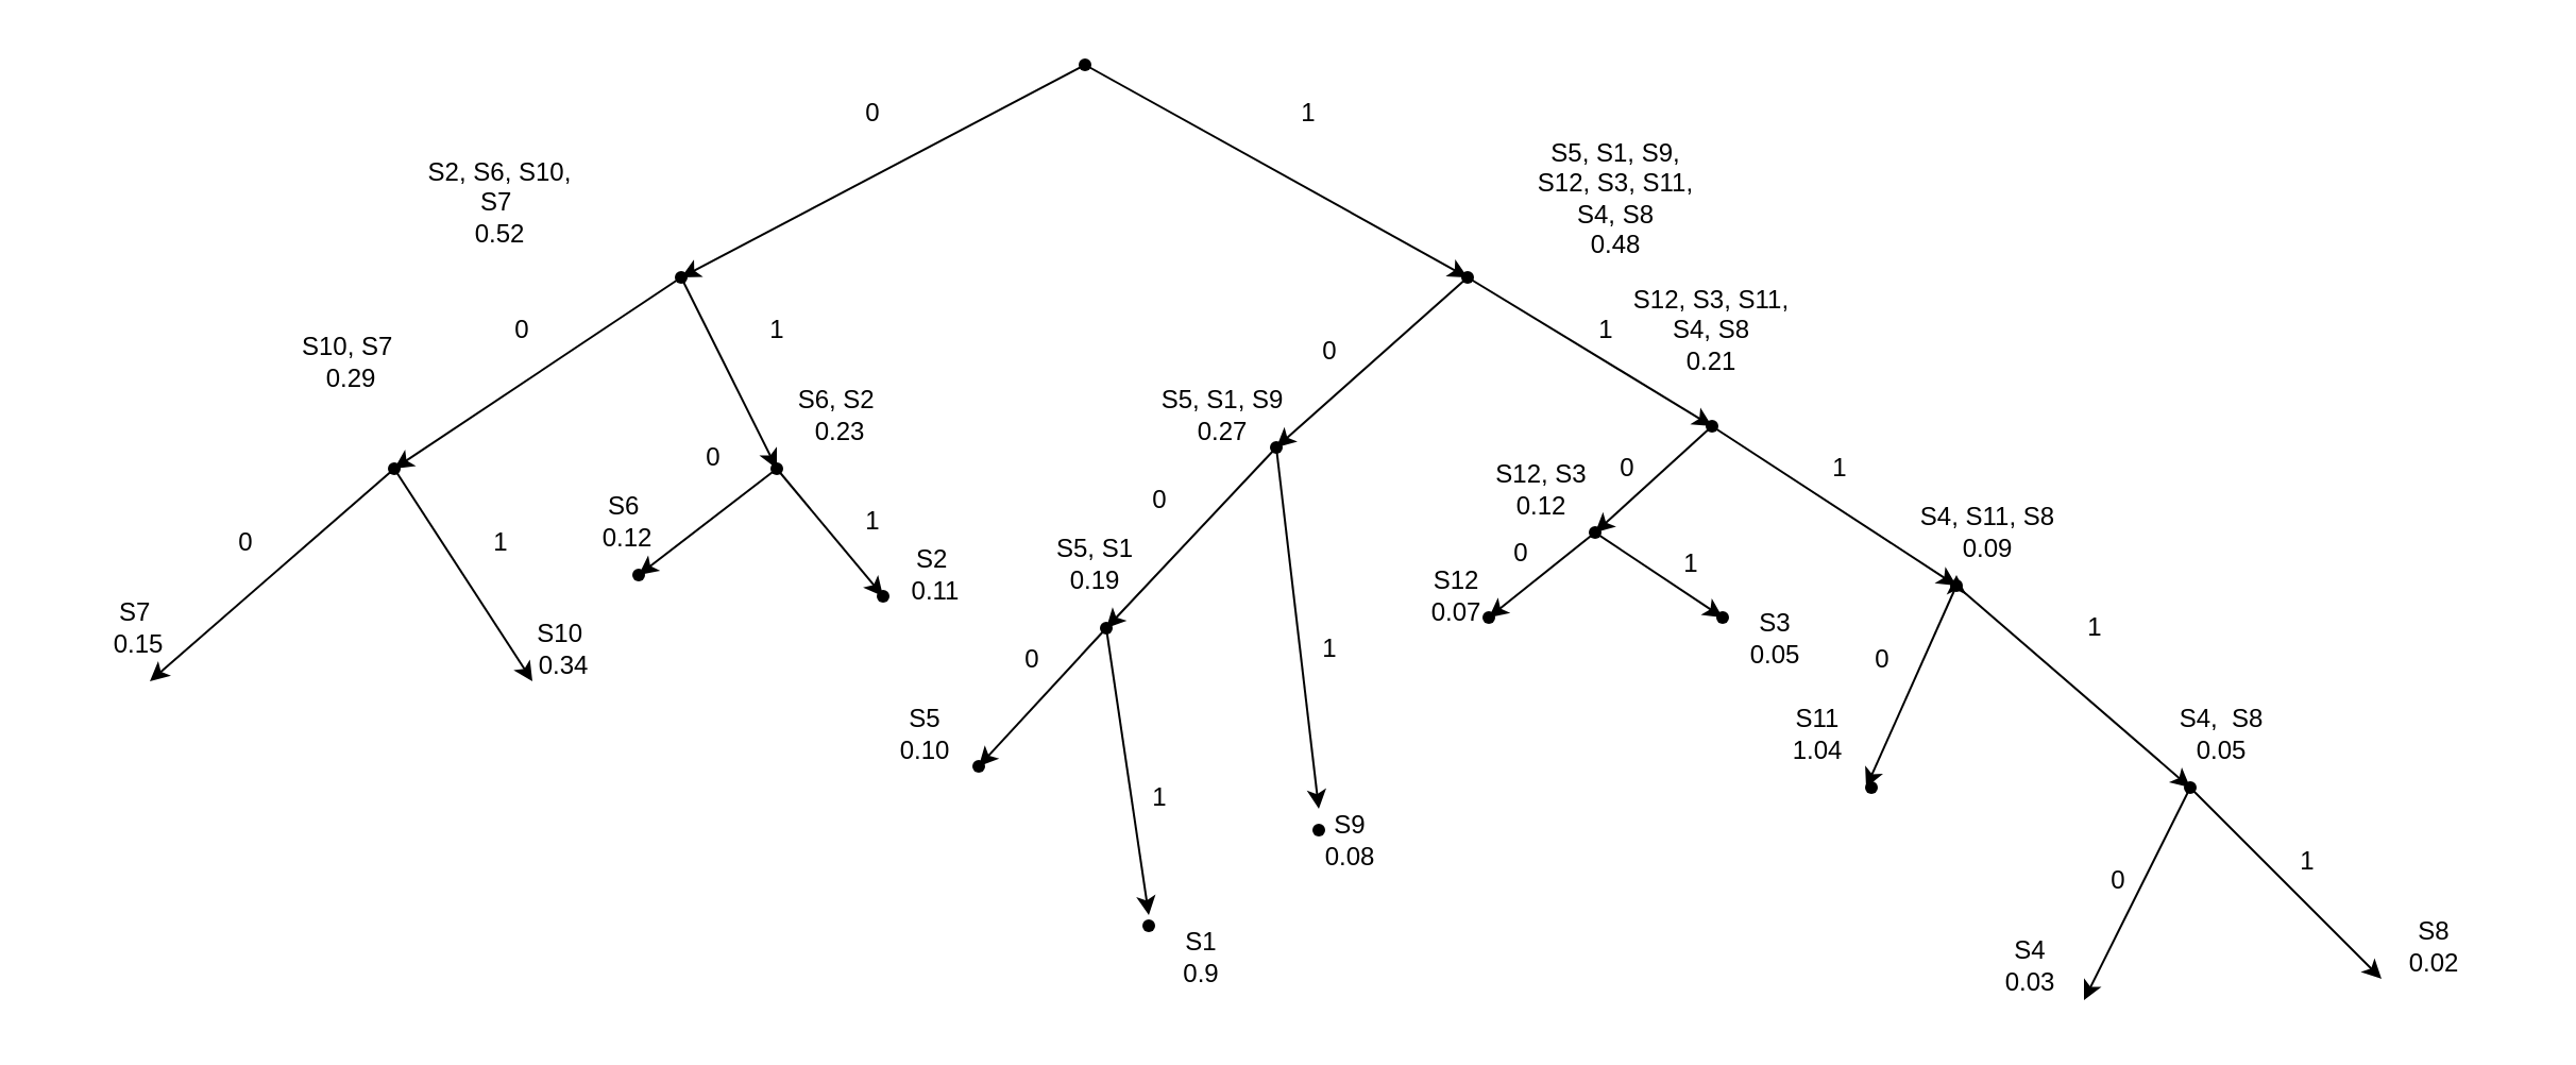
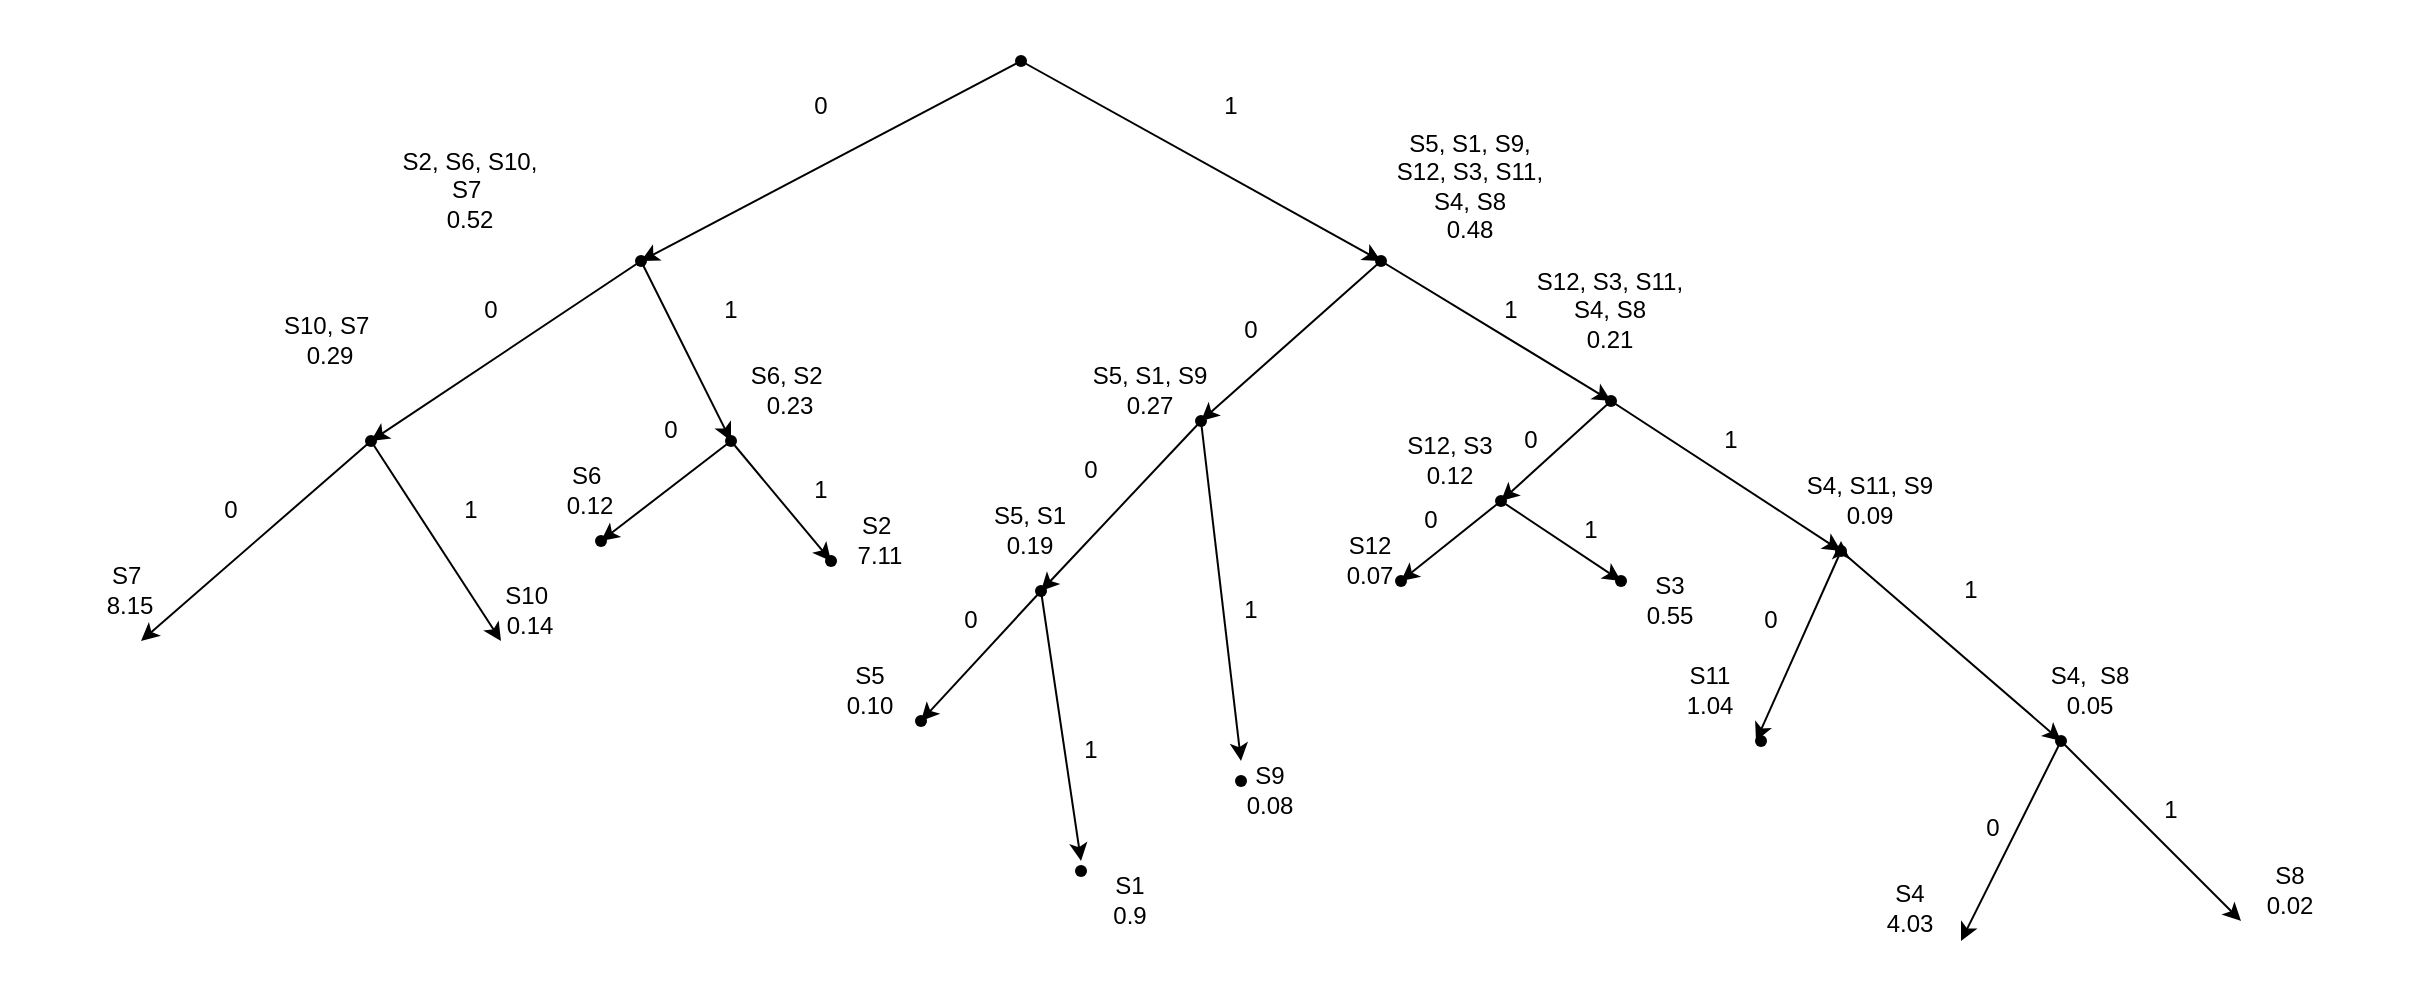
- <mxCell id="10" value="&lt;div&gt;S5, S1, S9, S12, S3, S11, S4, S8&lt;/div&gt;&lt;div&gt;0.48&lt;/div&gt;" style="text;html=1;align=center;verticalAlign=middle;whiteSpace=wrap;rounded=0;" vertex="1" parent="1"><mxGeometry x="715" y="68" width="90" height="50" as="geometry" /></mxCell>
+ <mxCell id="10" value="&lt;div&gt;S5, S1, S9, S12, S3, S11, S4, S8&lt;/div&gt;&lt;div&gt;0.48&lt;/div&gt;" style="text;html=1;align=center;verticalAlign=middle;whiteSpace=wrap;rounded=0;" vertex="1" parent="1"><mxGeometry x="690" y="68" width="90" height="50" as="geometry" /></mxCell>
- <mxCell id="73" value="&lt;div&gt;S4, S11, S8&lt;/div&gt;&lt;div&gt;0.09&lt;/div&gt;" style="text;html=1;align=center;verticalAlign=middle;whiteSpace=wrap;rounded=0;" vertex="1" parent="1"><mxGeometry x="890" y="225" width="90" height="50" as="geometry" /></mxCell>
+ <mxCell id="73" value="&lt;div&gt;S4, S11, S9&lt;/div&gt;&lt;div&gt;0.09&lt;/div&gt;" style="text;html=1;align=center;verticalAlign=middle;whiteSpace=wrap;rounded=0;" vertex="1" parent="1"><mxGeometry x="890" y="225" width="90" height="50" as="geometry" /></mxCell>
- <mxCell id="32" value="&lt;div&gt;S2&amp;nbsp;&lt;/div&gt;&lt;div&gt;0.11&lt;/div&gt;" style="text;html=1;align=center;verticalAlign=middle;whiteSpace=wrap;rounded=0;" vertex="1" parent="1"><mxGeometry x="395" y="245" width="90" height="50" as="geometry" /></mxCell>
+ <mxCell id="32" value="&lt;div&gt;S2&amp;nbsp;&lt;/div&gt;&lt;div&gt;7.11&lt;/div&gt;" style="text;html=1;align=center;verticalAlign=middle;whiteSpace=wrap;rounded=0;" vertex="1" parent="1"><mxGeometry x="395" y="245" width="90" height="50" as="geometry" /></mxCell>
- <mxCell id="20" value="&lt;div&gt;S7&amp;nbsp;&lt;/div&gt;&lt;div&gt;0.15&lt;/div&gt;" style="text;html=1;align=center;verticalAlign=middle;whiteSpace=wrap;rounded=0;" vertex="1" parent="1"><mxGeometry x="20" y="270" width="90" height="50" as="geometry" /></mxCell>
+ <mxCell id="20" value="&lt;div&gt;S7&amp;nbsp;&lt;/div&gt;&lt;div&gt;8.15&lt;/div&gt;" style="text;html=1;align=center;verticalAlign=middle;whiteSpace=wrap;rounded=0;" vertex="1" parent="1"><mxGeometry x="20" y="270" width="90" height="50" as="geometry" /></mxCell>
- <mxCell id="72" value="&lt;div&gt;S3&lt;/div&gt;&lt;div&gt;0.05&lt;/div&gt;" style="text;html=1;align=center;verticalAlign=middle;whiteSpace=wrap;rounded=0;" vertex="1" parent="1"><mxGeometry x="790" y="275" width="90" height="50" as="geometry" /></mxCell>
+ <mxCell id="72" value="&lt;div&gt;S3&lt;/div&gt;&lt;div&gt;0.55&lt;/div&gt;" style="text;html=1;align=center;verticalAlign=middle;whiteSpace=wrap;rounded=0;" vertex="1" parent="1"><mxGeometry x="790" y="275" width="90" height="50" as="geometry" /></mxCell>
- <mxCell id="24" value="&lt;div&gt;S10&amp;nbsp;&lt;/div&gt;&lt;div&gt;0.34&lt;/div&gt;" style="text;html=1;align=center;verticalAlign=middle;whiteSpace=wrap;rounded=0;" vertex="1" parent="1"><mxGeometry x="220" y="280" width="90" height="50" as="geometry" /></mxCell>
+ <mxCell id="24" value="&lt;div&gt;S10&amp;nbsp;&lt;/div&gt;&lt;div&gt;0.14&lt;/div&gt;" style="text;html=1;align=center;verticalAlign=middle;whiteSpace=wrap;rounded=0;" vertex="1" parent="1"><mxGeometry x="220" y="280" width="90" height="50" as="geometry" /></mxCell>
- <mxCell id="88" value="&lt;div&gt;S4&lt;/div&gt;&lt;div&gt;0.03&lt;/div&gt;" style="text;html=1;align=center;verticalAlign=middle;whiteSpace=wrap;rounded=0;" vertex="1" parent="1"><mxGeometry x="910" y="429" width="90" height="50" as="geometry" /></mxCell>
+ <mxCell id="88" value="&lt;div&gt;S4&lt;/div&gt;&lt;div&gt;4.03&lt;/div&gt;" style="text;html=1;align=center;verticalAlign=middle;whiteSpace=wrap;rounded=0;" vertex="1" parent="1"><mxGeometry x="910" y="429" width="90" height="50" as="geometry" /></mxCell>
